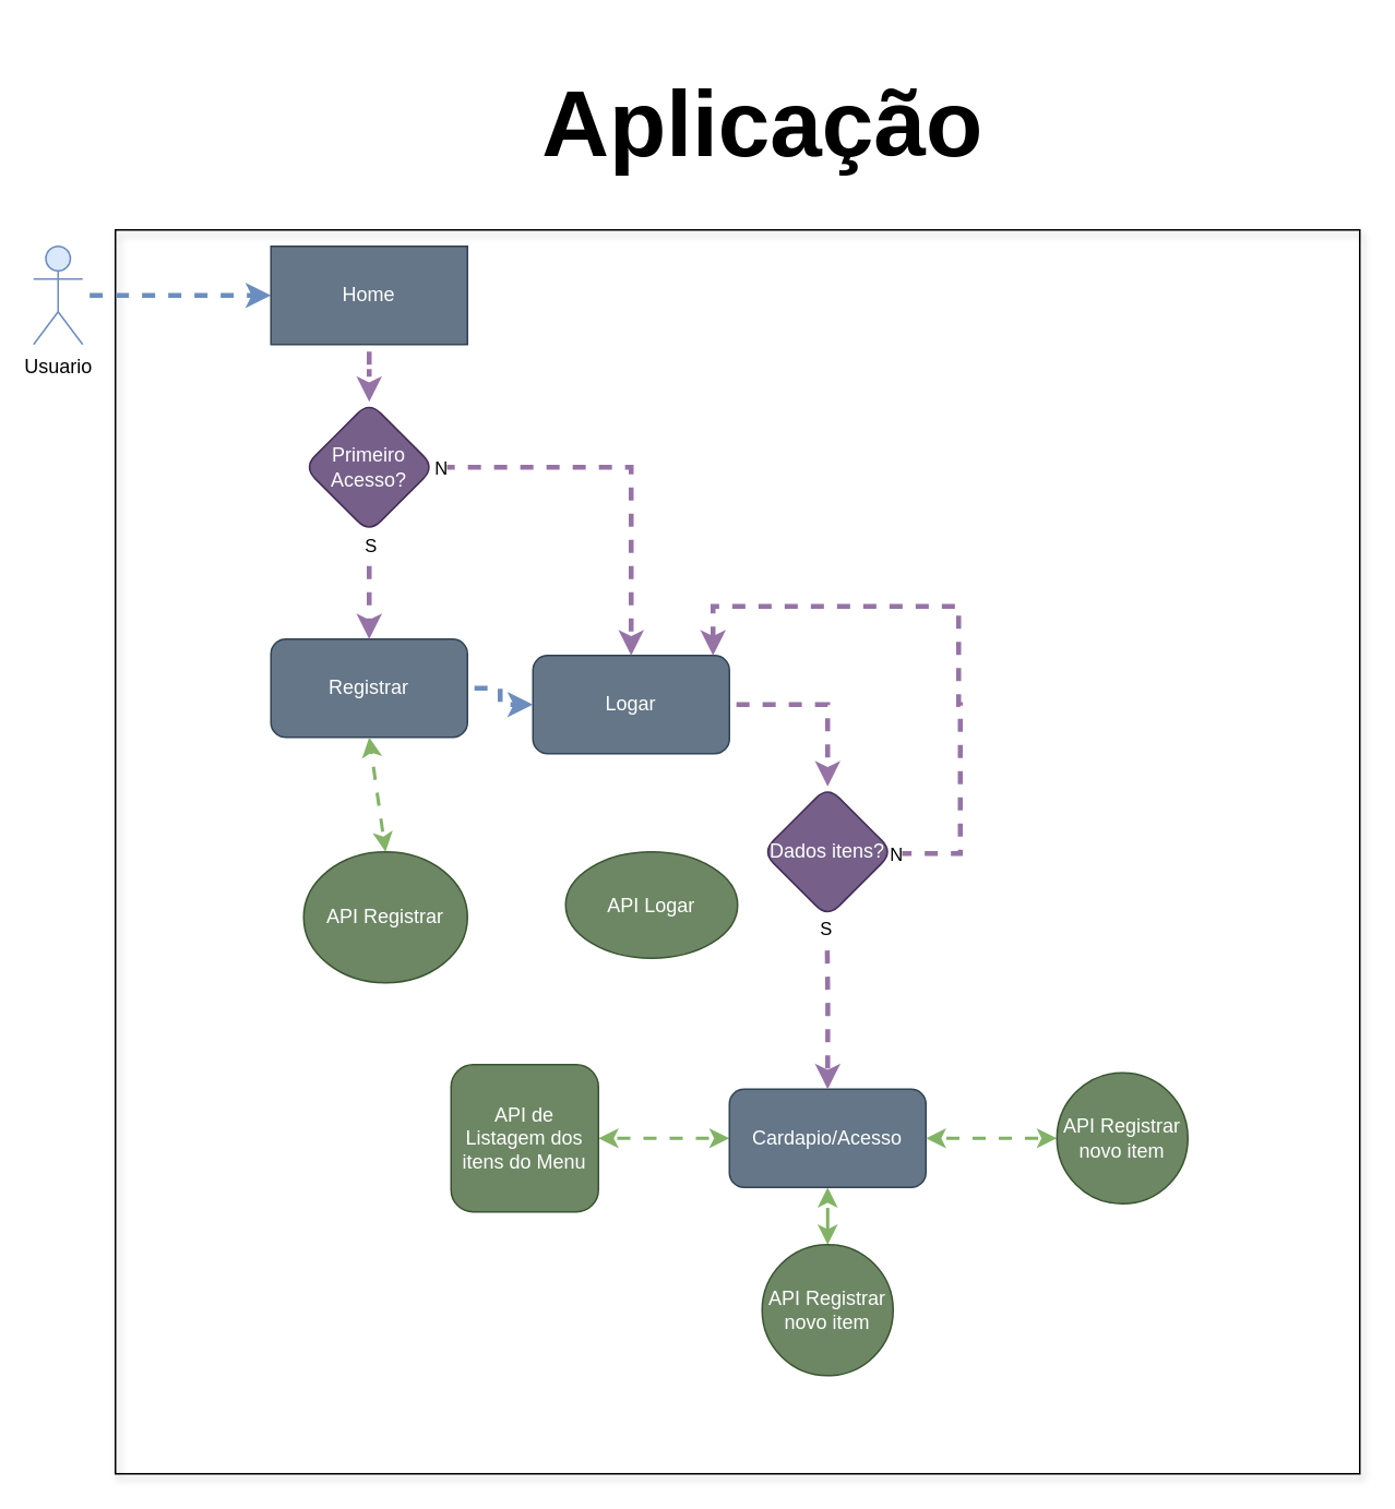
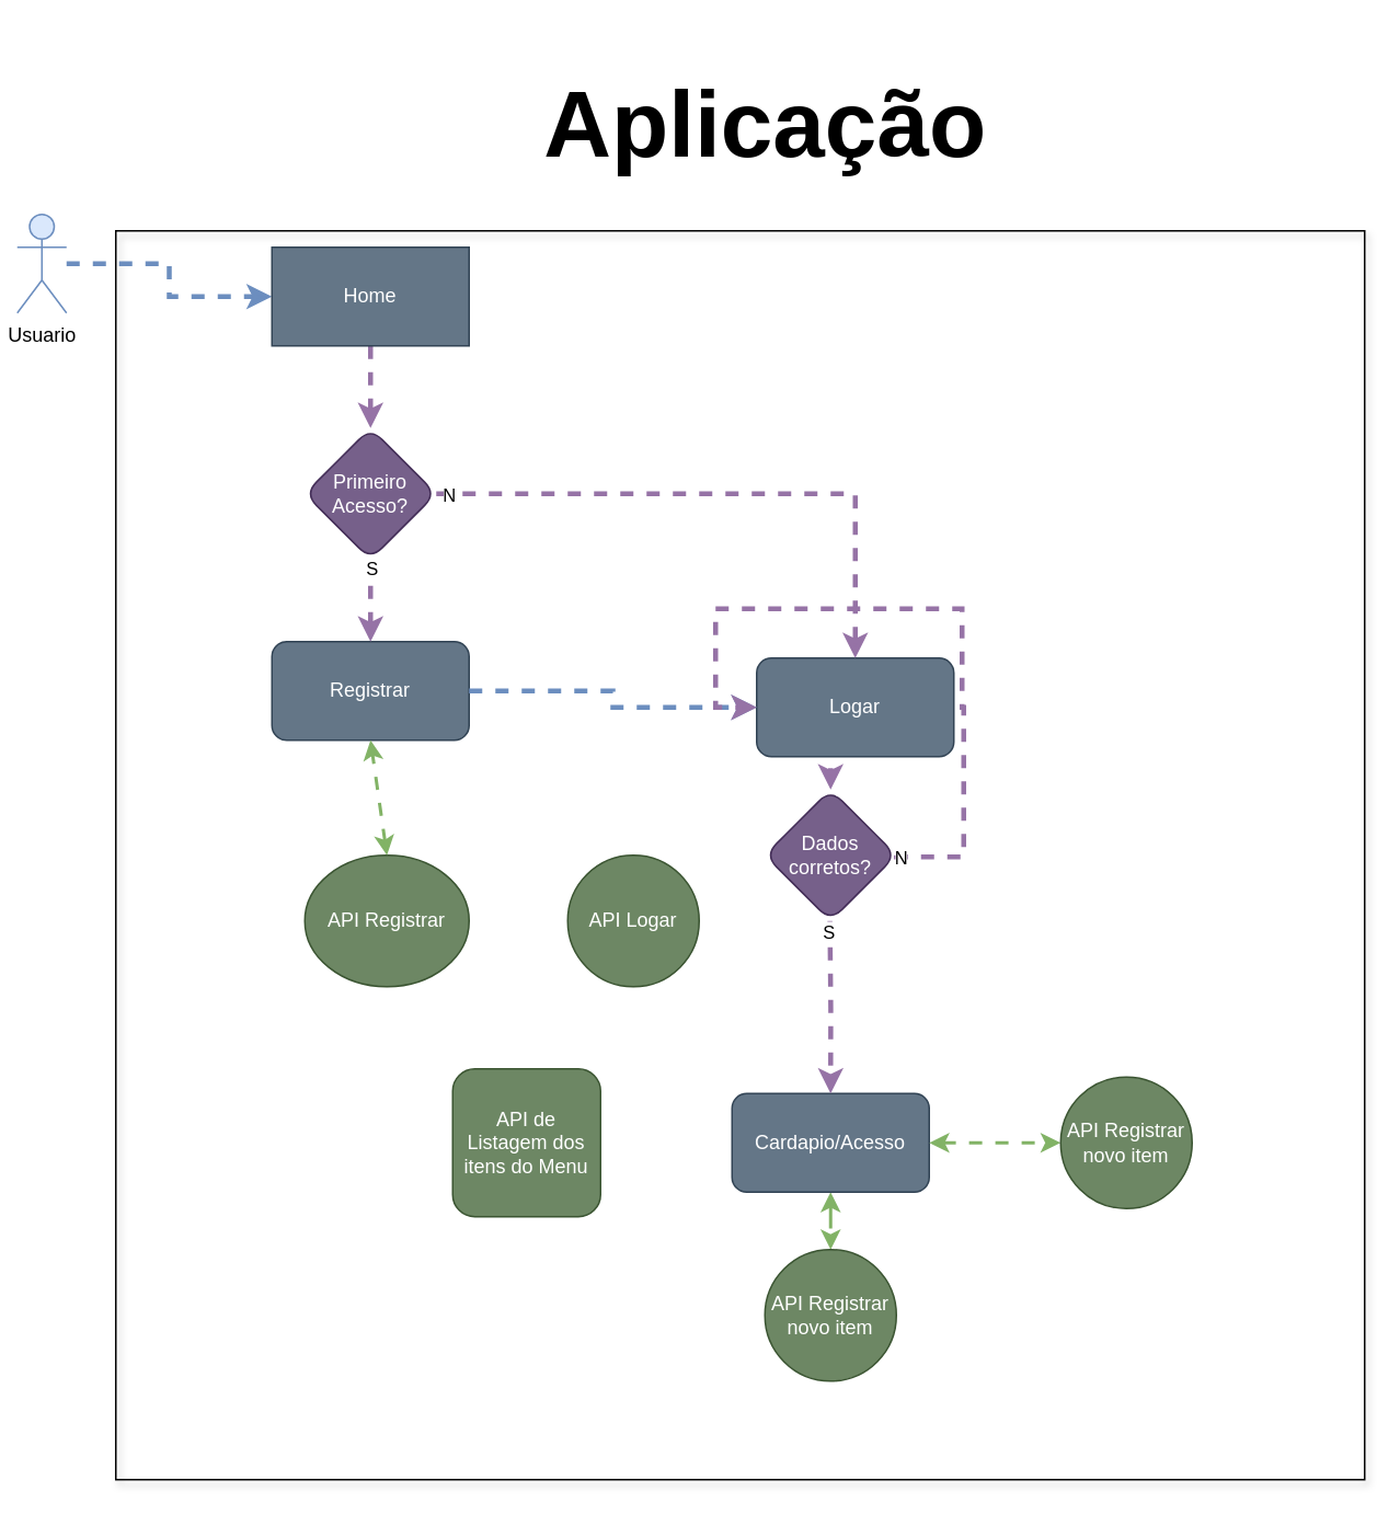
- <mxCell id="4" value="Usuario" style="shape=umlActor;verticalLabelPosition=bottom;verticalAlign=top;html=1;outlineConnect=0;fillColor=#dae8fc;strokeColor=#6c8ebf;" parent="1" vertex="1"><mxGeometry x="20" y="150" width="30" height="60" as="geometry" /></mxCell>
+ <mxCell id="4" value="Usuario" style="shape=umlActor;verticalLabelPosition=bottom;verticalAlign=top;html=1;outlineConnect=0;fillColor=#dae8fc;strokeColor=#6c8ebf;" parent="1" vertex="1"><mxGeometry x="10" y="130" width="30" height="60" as="geometry" /></mxCell>
- <mxCell id="26" value="Primeiro Acesso?" style="rhombus;whiteSpace=wrap;html=1;fillColor=#76608a;strokeColor=#432D57;rounded=1;fontColor=#ffffff;" parent="1" vertex="1"><mxGeometry x="185" y="245" width="80" height="80" as="geometry" /></mxCell>
+ <mxCell id="26" value="Primeiro Acesso?" style="rhombus;whiteSpace=wrap;html=1;fillColor=#76608a;strokeColor=#432D57;rounded=1;fontColor=#ffffff;" parent="1" vertex="1"><mxGeometry x="185" y="260" width="80" height="80" as="geometry" /></mxCell>
- <mxCell id="11" value="Logar" style="whiteSpace=wrap;html=1;fillColor=#647687;strokeColor=#314354;rounded=1;fontColor=#ffffff;" parent="1" vertex="1"><mxGeometry x="325" y="400" width="120" height="60" as="geometry" /></mxCell>
+ <mxCell id="11" value="Logar" style="whiteSpace=wrap;html=1;fillColor=#647687;strokeColor=#314354;rounded=1;fontColor=#ffffff;" parent="1" vertex="1"><mxGeometry x="460" y="400" width="120" height="60" as="geometry" /></mxCell>
- <mxCell id="28" value="Dados itens?" style="rhombus;whiteSpace=wrap;html=1;fillColor=#76608a;strokeColor=#432D57;rounded=1;fontColor=#ffffff;" parent="1" vertex="1"><mxGeometry x="465" y="480" width="80" height="80" as="geometry" /></mxCell>
+ <mxCell id="28" value="Dados corretos?" style="rhombus;whiteSpace=wrap;html=1;fillColor=#76608a;strokeColor=#432D57;rounded=1;fontColor=#ffffff;" parent="1" vertex="1"><mxGeometry x="465" y="480" width="80" height="80" as="geometry" /></mxCell>
- <mxCell id="12" value="API Logar" style="ellipse;whiteSpace=wrap;html=1;aspect=fixed;fillColor=#6d8764;strokeColor=#3A5431;fontColor=#ffffff;" parent="1" vertex="1"><mxGeometry x="345" y="520" width="105" height="65" as="geometry" /></mxCell>
+ <mxCell id="12" value="API Logar" style="ellipse;whiteSpace=wrap;html=1;aspect=fixed;fillColor=#6d8764;strokeColor=#3A5431;fontColor=#ffffff;" parent="1" vertex="1"><mxGeometry x="345" y="520" width="80" height="80" as="geometry" /></mxCell>
- <mxCell id="15" value="" style="rounded=0;orthogonalLoop=1;jettySize=auto;html=1;startArrow=classic;startFill=1;fillColor=#d5e8d4;strokeColor=#82b366;strokeWidth=2;flowAnimation=1;" parent="1" source="17" target="18" edge="1"><mxGeometry relative="1" as="geometry" /></mxCell>
